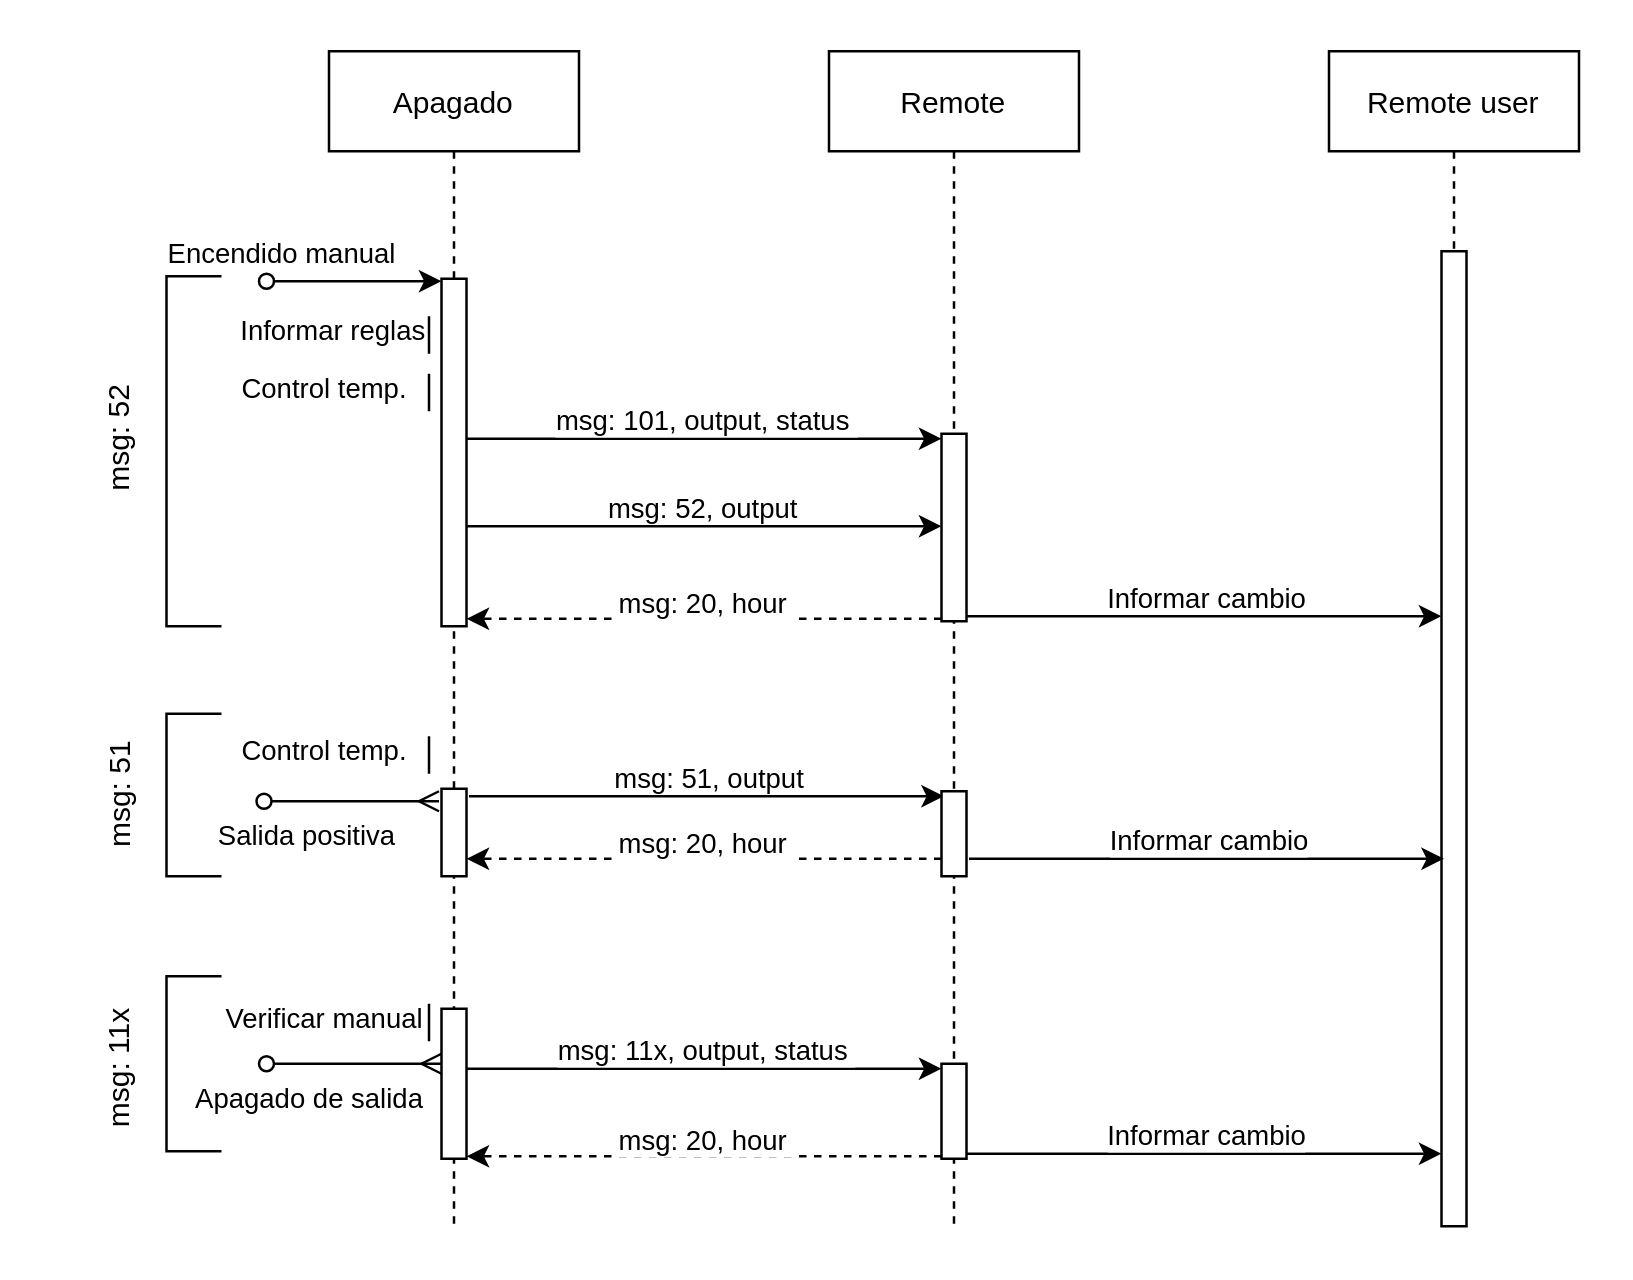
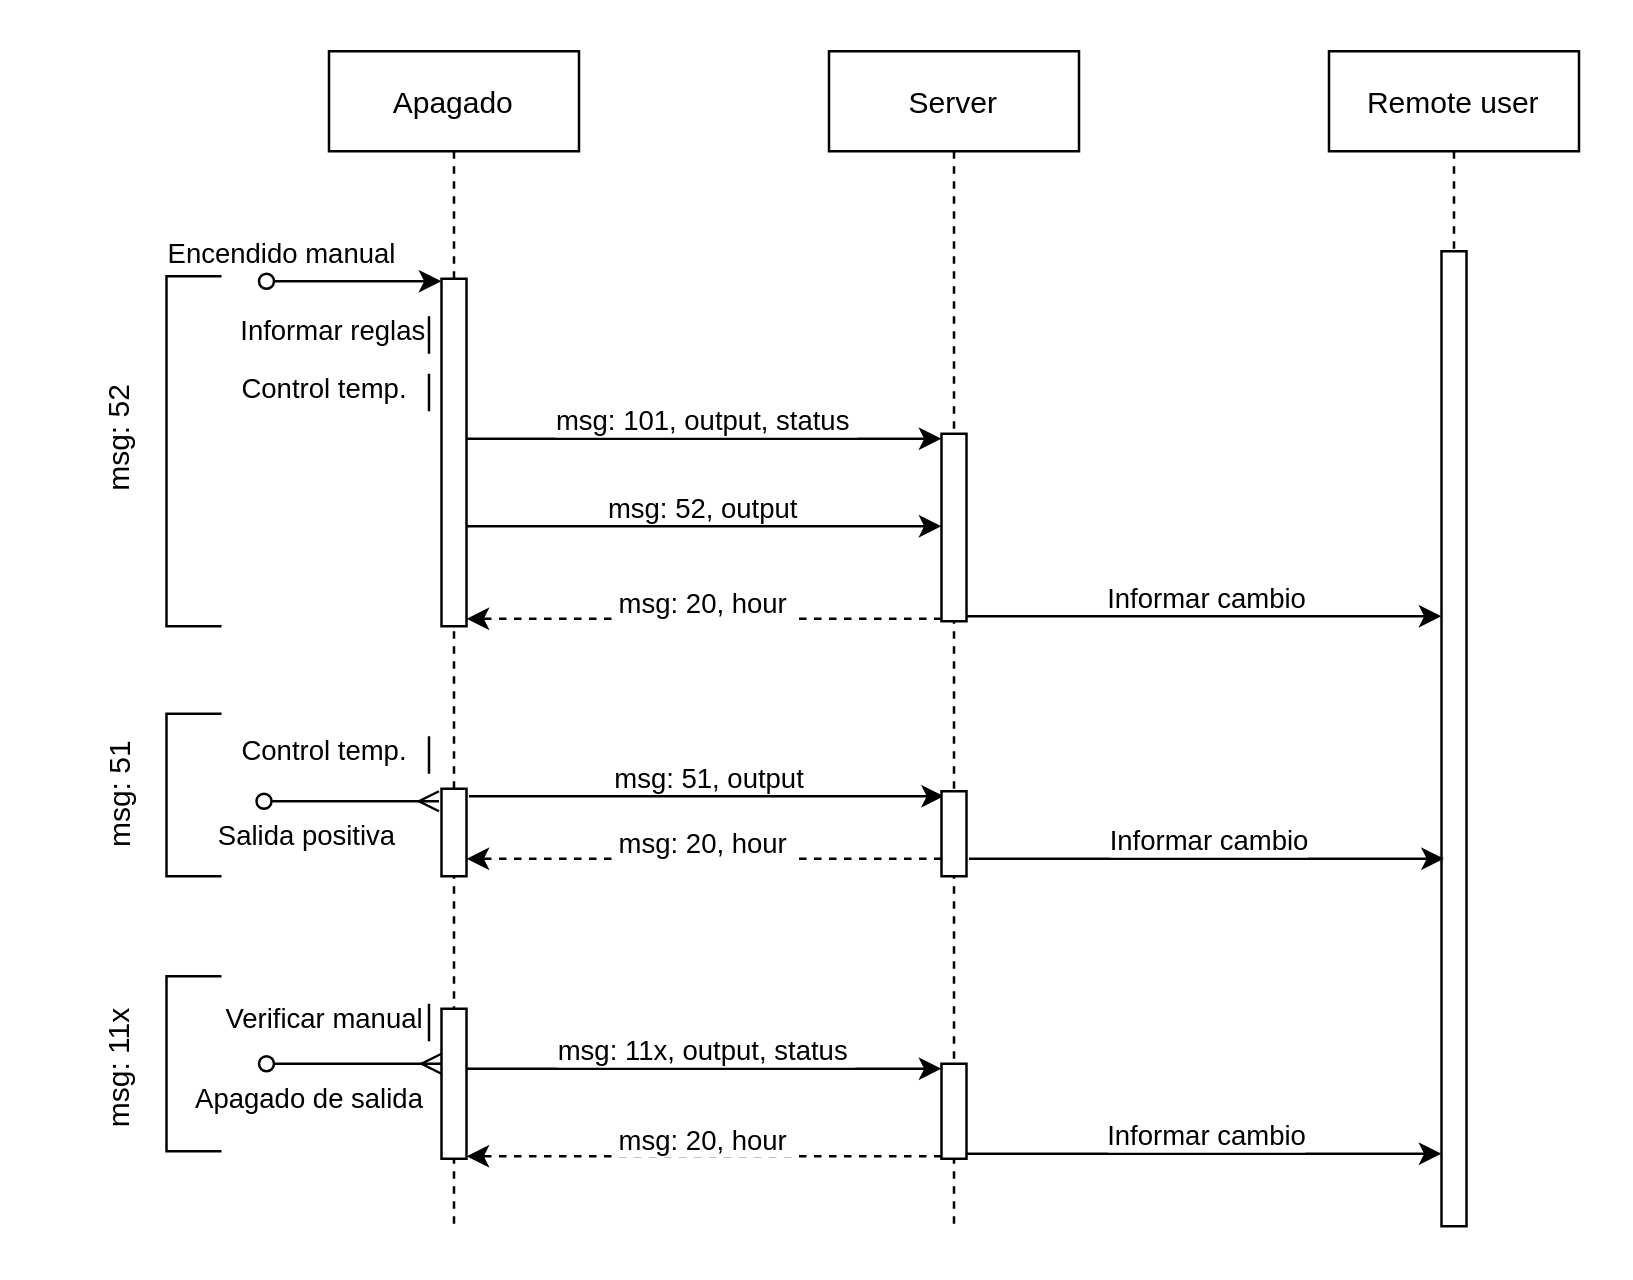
- <mxCell id="5" value="Remote" style="shape=umlLifeline;perimeter=lifelinePerimeter;container=1;collapsible=0;recursiveResize=0;rounded=0;shadow=0;strokeWidth=1;" parent="1" vertex="1"><mxGeometry x="331" y="20" width="100" height="470" as="geometry" /></mxCell>
+ <mxCell id="5" value="Server" style="shape=umlLifeline;perimeter=lifelinePerimeter;container=1;collapsible=0;recursiveResize=0;rounded=0;shadow=0;strokeWidth=1;" parent="1" vertex="1"><mxGeometry x="331" y="20" width="100" height="470" as="geometry" /></mxCell>
